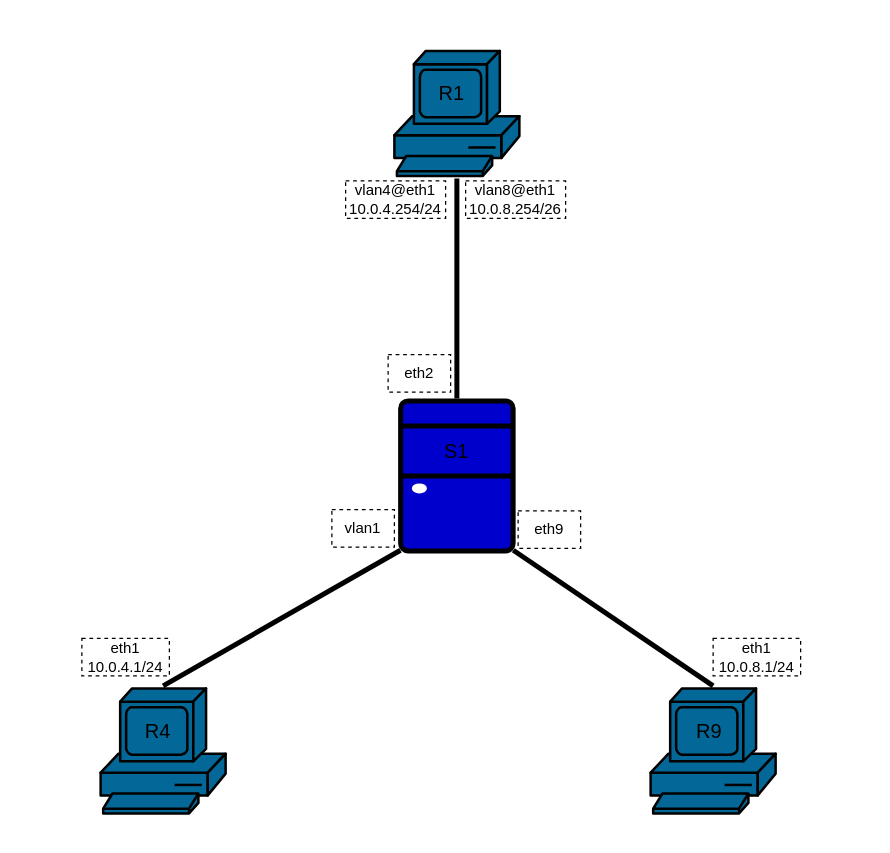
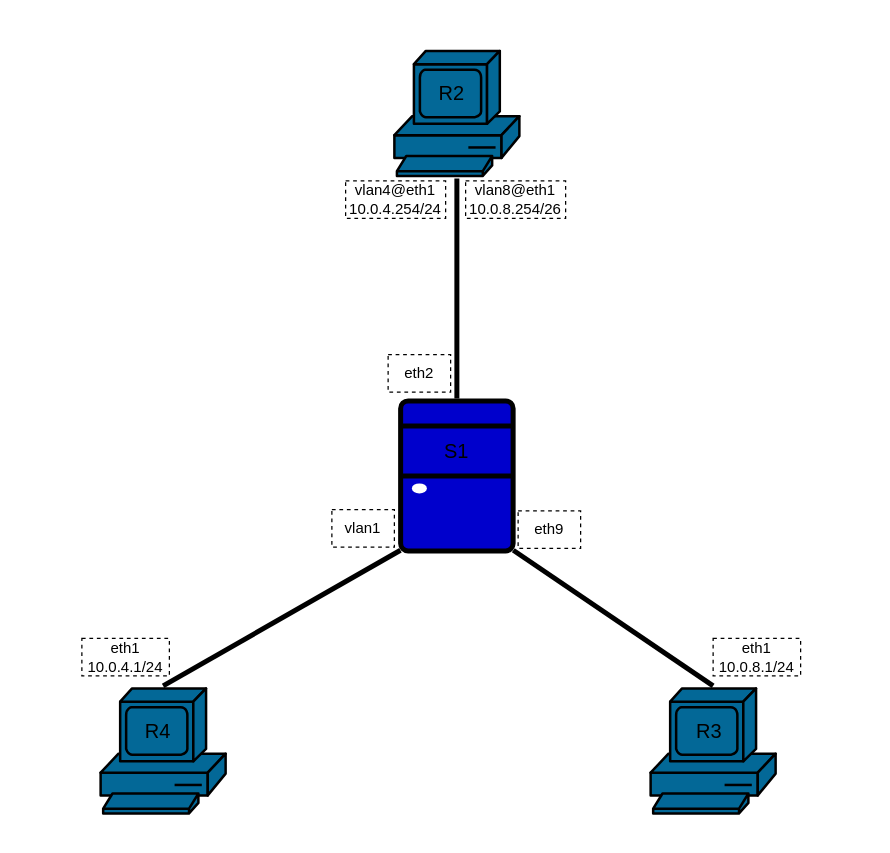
- <mxCell id="14" value="&lt;font style=&quot;font-size: 16px;&quot;&gt;R1&lt;/font&gt;" style="text;html=1;align=center;verticalAlign=middle;whiteSpace=wrap;rounded=0;" vertex="1" parent="12"><mxGeometry x="6" y="14" width="80" height="40" as="geometry" /></mxCell>
+ <mxCell id="14" value="&lt;font style=&quot;font-size: 16px;&quot;&gt;R2&lt;/font&gt;" style="text;html=1;align=center;verticalAlign=middle;whiteSpace=wrap;rounded=0;" vertex="1" parent="12"><mxGeometry x="6" y="14" width="80" height="40" as="geometry" /></mxCell>
- <mxCell id="7" value="&lt;font style=&quot;font-size: 16px;&quot;&gt;R9&lt;/font&gt;" style="text;html=1;align=center;verticalAlign=middle;whiteSpace=wrap;rounded=0;" vertex="1" parent="1"><mxGeometry x="527" y="564" width="80" height="40" as="geometry" /></mxCell>
+ <mxCell id="7" value="&lt;font style=&quot;font-size: 16px;&quot;&gt;R3&lt;/font&gt;" style="text;html=1;align=center;verticalAlign=middle;whiteSpace=wrap;rounded=0;" vertex="1" parent="1"><mxGeometry x="527" y="564" width="80" height="40" as="geometry" /></mxCell>
